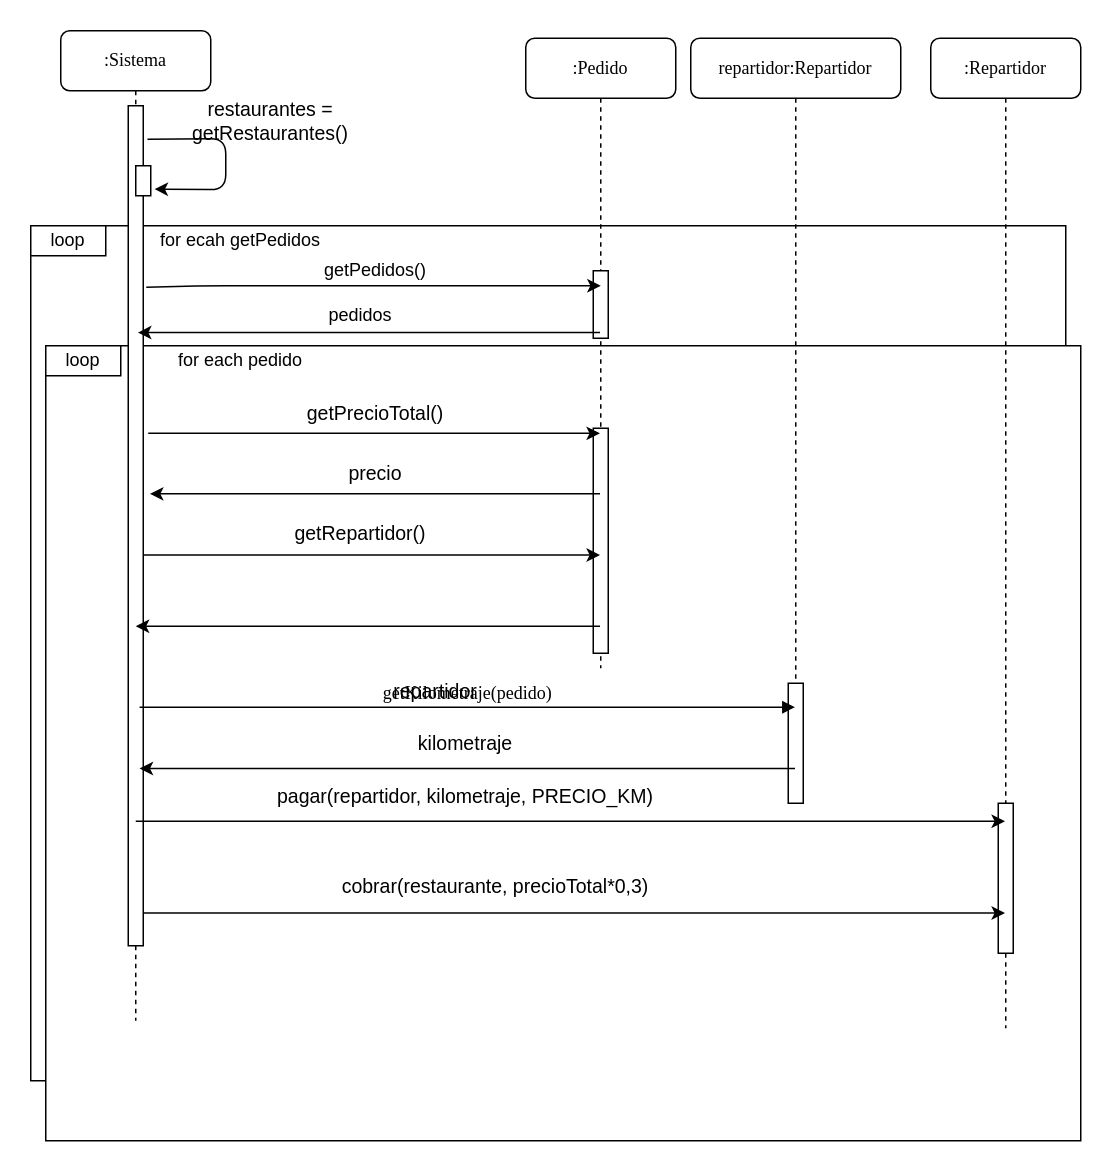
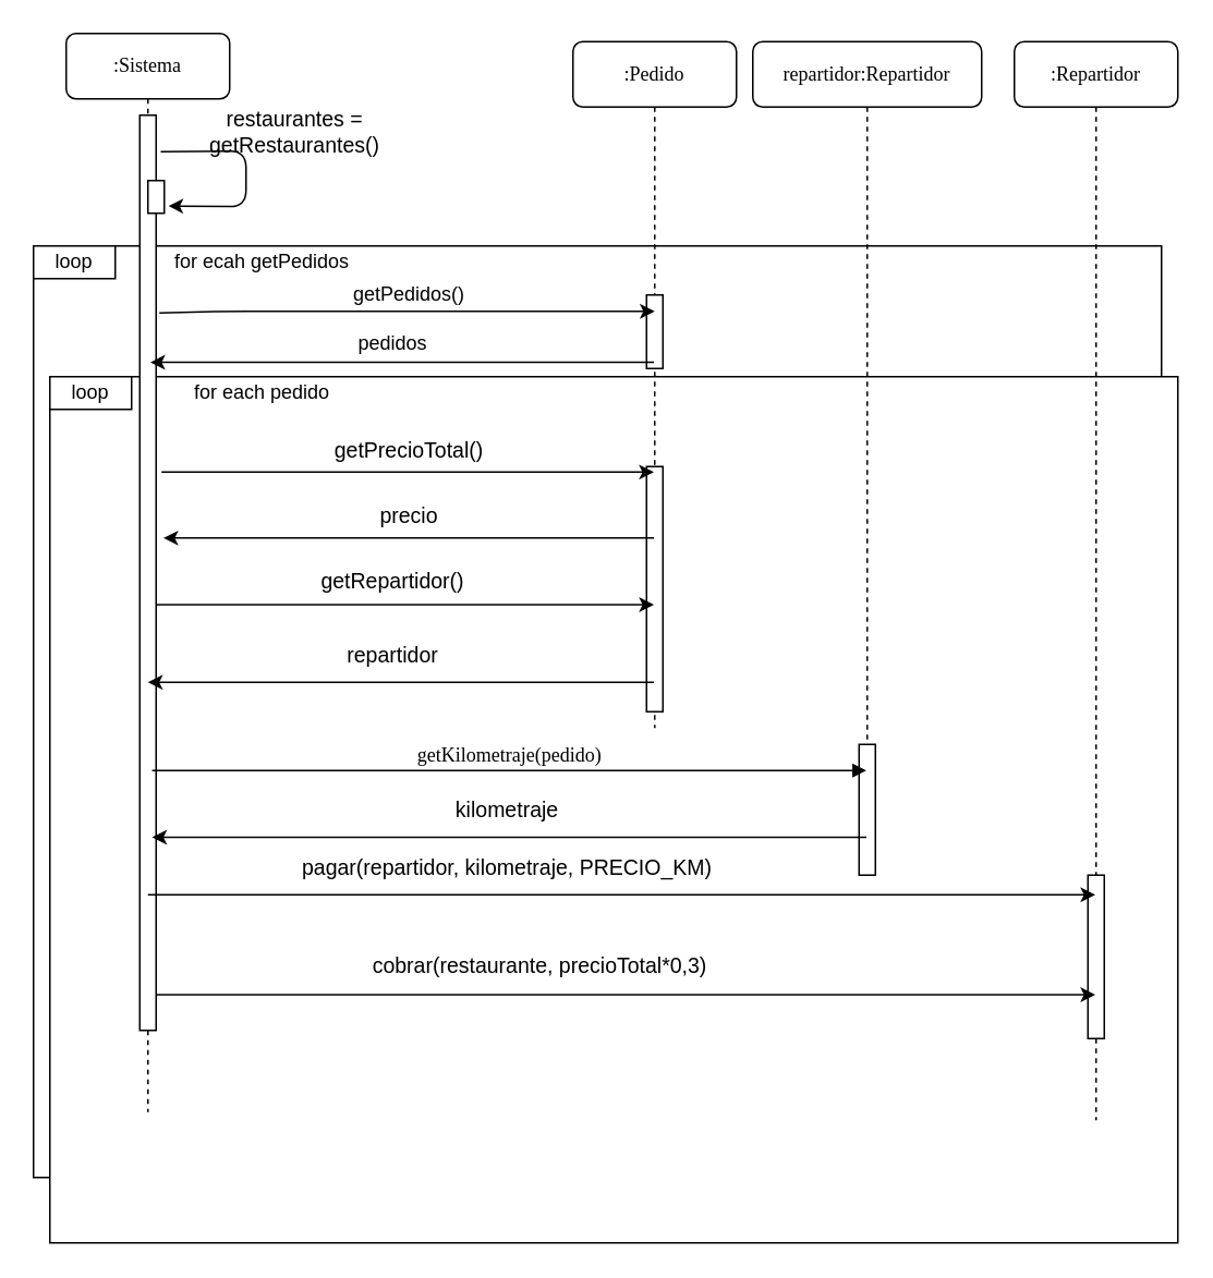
- <mxCell id="25" value="repartidor" parent="1" style="text;html=1;strokeColor=none;fillColor=none;align=center;verticalAlign=middle;whiteSpace=wrap;rounded=0;fontSize=13;" vertex="1"><mxGeometry x="270" y="450" as="geometry" width="40" height="20" /></mxCell>
+ <mxCell id="25" value="repartidor" parent="1" style="text;html=1;strokeColor=none;fillColor=none;align=center;verticalAlign=middle;whiteSpace=wrap;rounded=0;fontSize=13;" vertex="1"><mxGeometry as="geometry" x="220" y="390" width="40" height="20" /></mxCell>
